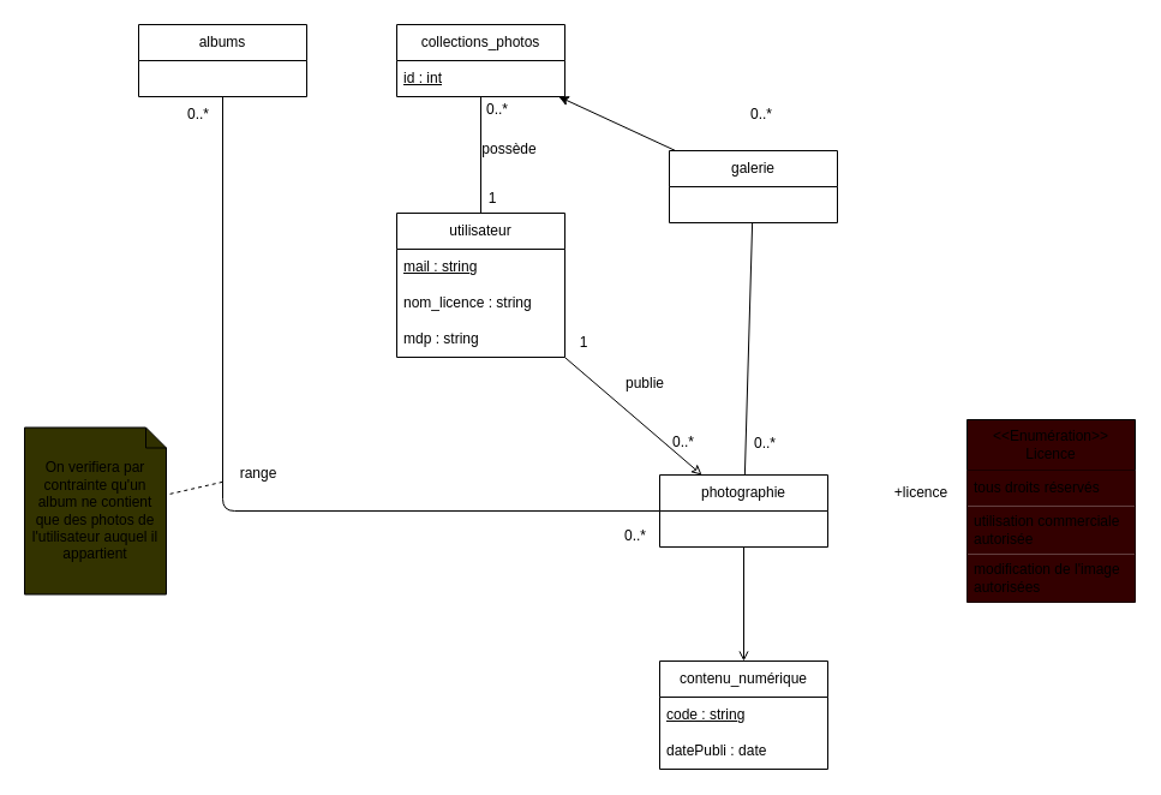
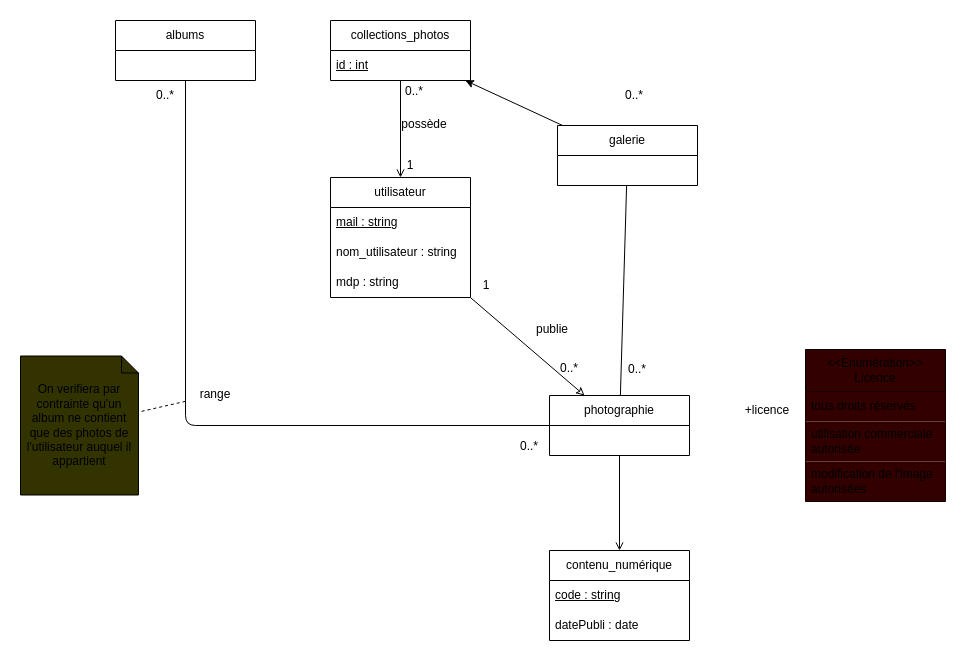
- <mxCell id="8" style="edgeStyle=none;html=1;strokeColor=default;endArrow=none;endFill=0;" parent="1" source="12" target="4" edge="1"><mxGeometry relative="1" as="geometry"><mxPoint x="299" y="147" as="sourcePoint" /><mxPoint x="351" y="223" as="targetPoint" /></mxGeometry></mxCell>
+ <mxCell id="8" style="edgeStyle=none;html=1;strokeColor=default;endArrow=open;endFill=0;" parent="1" source="12" target="4" edge="1"><mxGeometry relative="1" as="geometry"><mxPoint x="299" y="147" as="sourcePoint" /><mxPoint x="351" y="223" as="targetPoint" /></mxGeometry></mxCell>
- <mxCell id="6" value="nom_licence&amp;nbsp;: string" style="text;strokeColor=none;fillColor=none;align=left;verticalAlign=middle;spacingLeft=4;spacingRight=4;overflow=hidden;points=[[0,0.5],[1,0.5]];portConstraint=eastwest;rotatable=0;whiteSpace=wrap;html=1;" parent="4" vertex="1"><mxGeometry y="60" width="140" height="30" as="geometry" /></mxCell>
+ <mxCell id="6" value="nom_utilisateur&amp;nbsp;: string" style="text;strokeColor=none;fillColor=none;align=left;verticalAlign=middle;spacingLeft=4;spacingRight=4;overflow=hidden;points=[[0,0.5],[1,0.5]];portConstraint=eastwest;rotatable=0;whiteSpace=wrap;html=1;" parent="4" vertex="1"><mxGeometry y="60" width="140" height="30" as="geometry" /></mxCell>
- <mxCell id="21" value="publie" style="text;html=1;strokeColor=none;fillColor=none;align=center;verticalAlign=middle;whiteSpace=wrap;rounded=0;" parent="1" vertex="1"><mxGeometry x="507" y="304" width="60" height="30" as="geometry" /></mxCell>
+ <mxCell id="21" value="publie" style="text;html=1;strokeColor=none;fillColor=none;align=center;verticalAlign=middle;whiteSpace=wrap;rounded=0;" parent="1" vertex="1"><mxGeometry x="522" y="314" width="60" height="30" as="geometry" /></mxCell>
